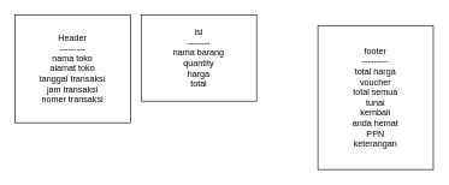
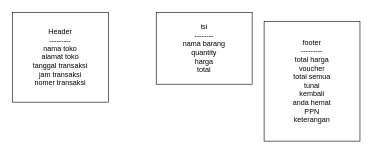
- <mxCell id="3" value="isi&lt;br&gt;--------&lt;br&gt;nama barang&lt;br&gt;quantity&lt;br&gt;harga&lt;br&gt;total" style="rounded=0;whiteSpace=wrap;html=1;" parent="1" vertex="1"><mxGeometry x="195" y="20" width="160" height="120" as="geometry" /></mxCell>
+ <mxCell id="3" value="isi&lt;br&gt;--------&lt;br&gt;nama barang&lt;br&gt;quantity&lt;br&gt;harga&lt;br&gt;total" style="rounded=0;whiteSpace=wrap;html=1;" parent="1" vertex="1"><mxGeometry x="260" y="20" width="160" height="120" as="geometry" /></mxCell>
